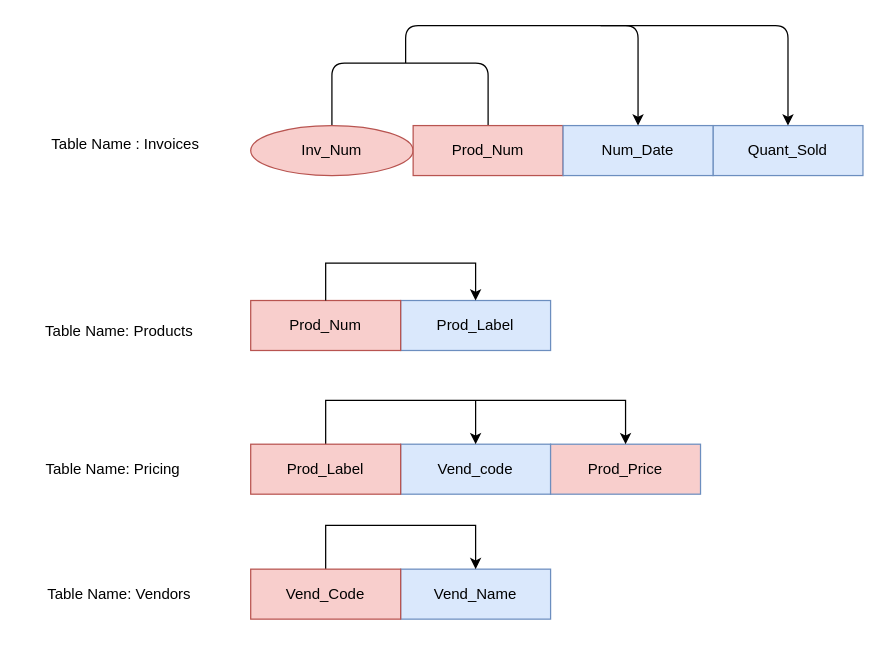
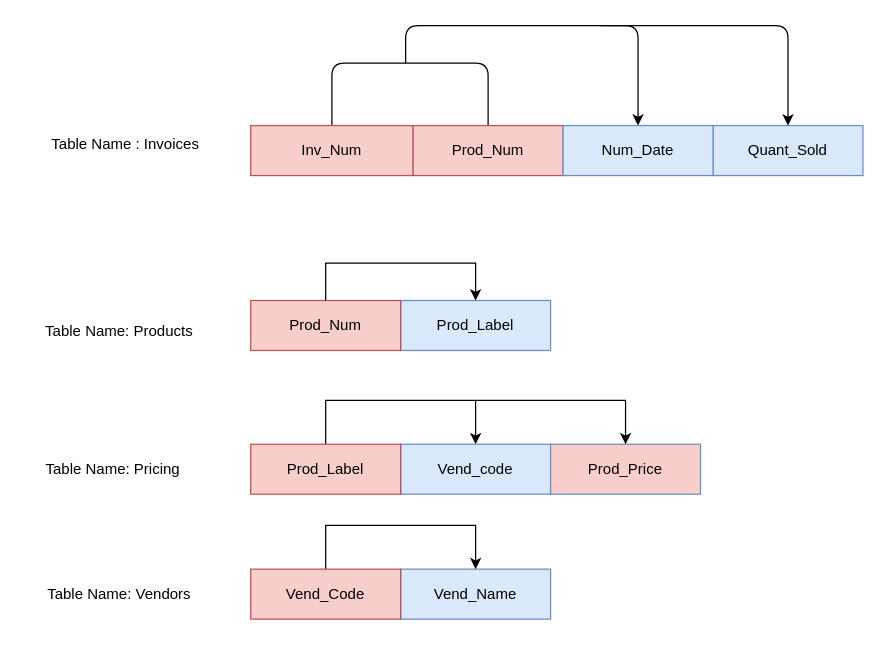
- <mxCell id="3" value="Inv_Num" style="ellipse;whiteSpace=wrap;html=1;fillColor=#f8cecc;strokeColor=#b85450;" vertex="1" parent="1"><mxGeometry x="200" y="100" width="130" height="40" as="geometry" /></mxCell>
+ <mxCell id="3" value="Inv_Num" style="rounded=0;whiteSpace=wrap;html=1;fillColor=#f8cecc;strokeColor=#b85450;" vertex="1" parent="1"><mxGeometry x="200" y="100" width="130" height="40" as="geometry" /></mxCell>
